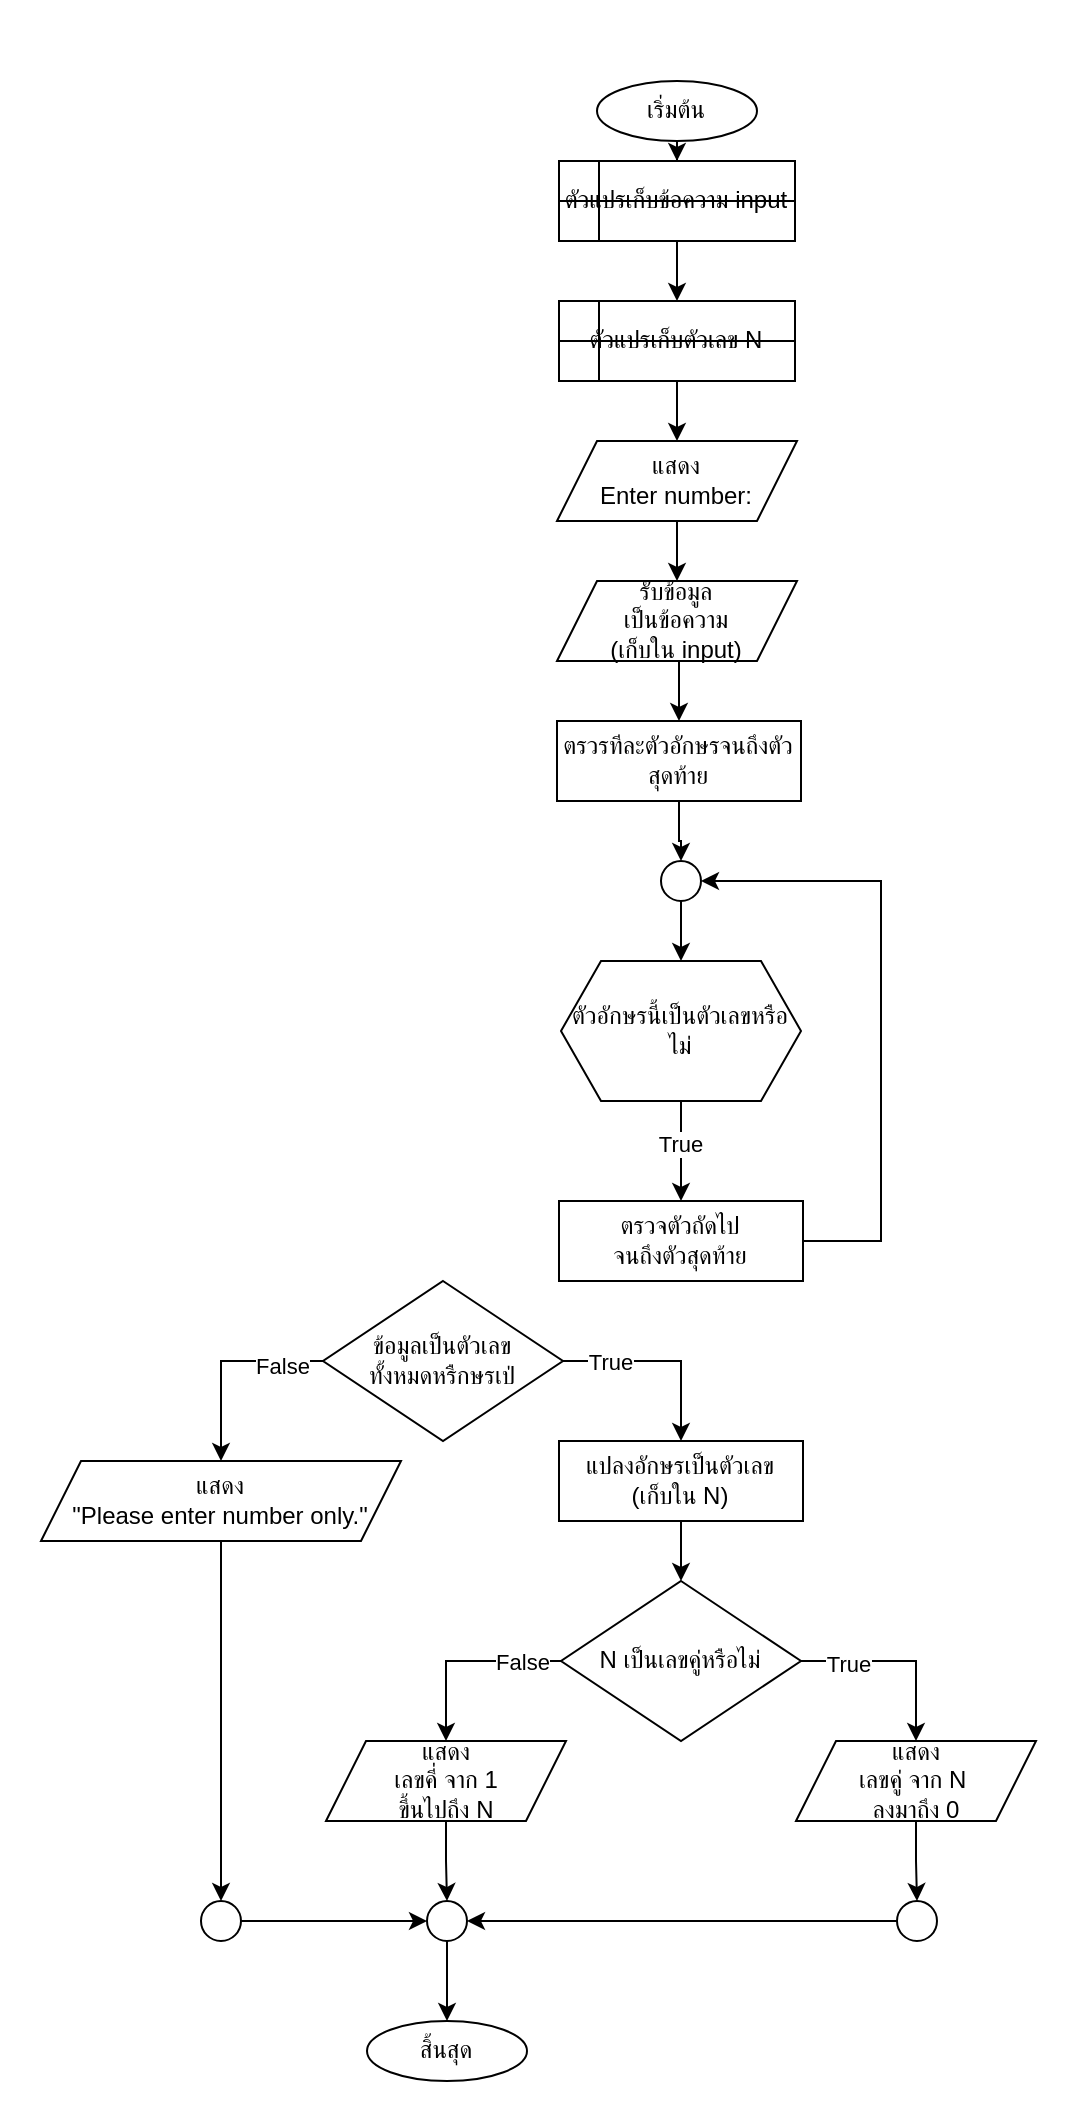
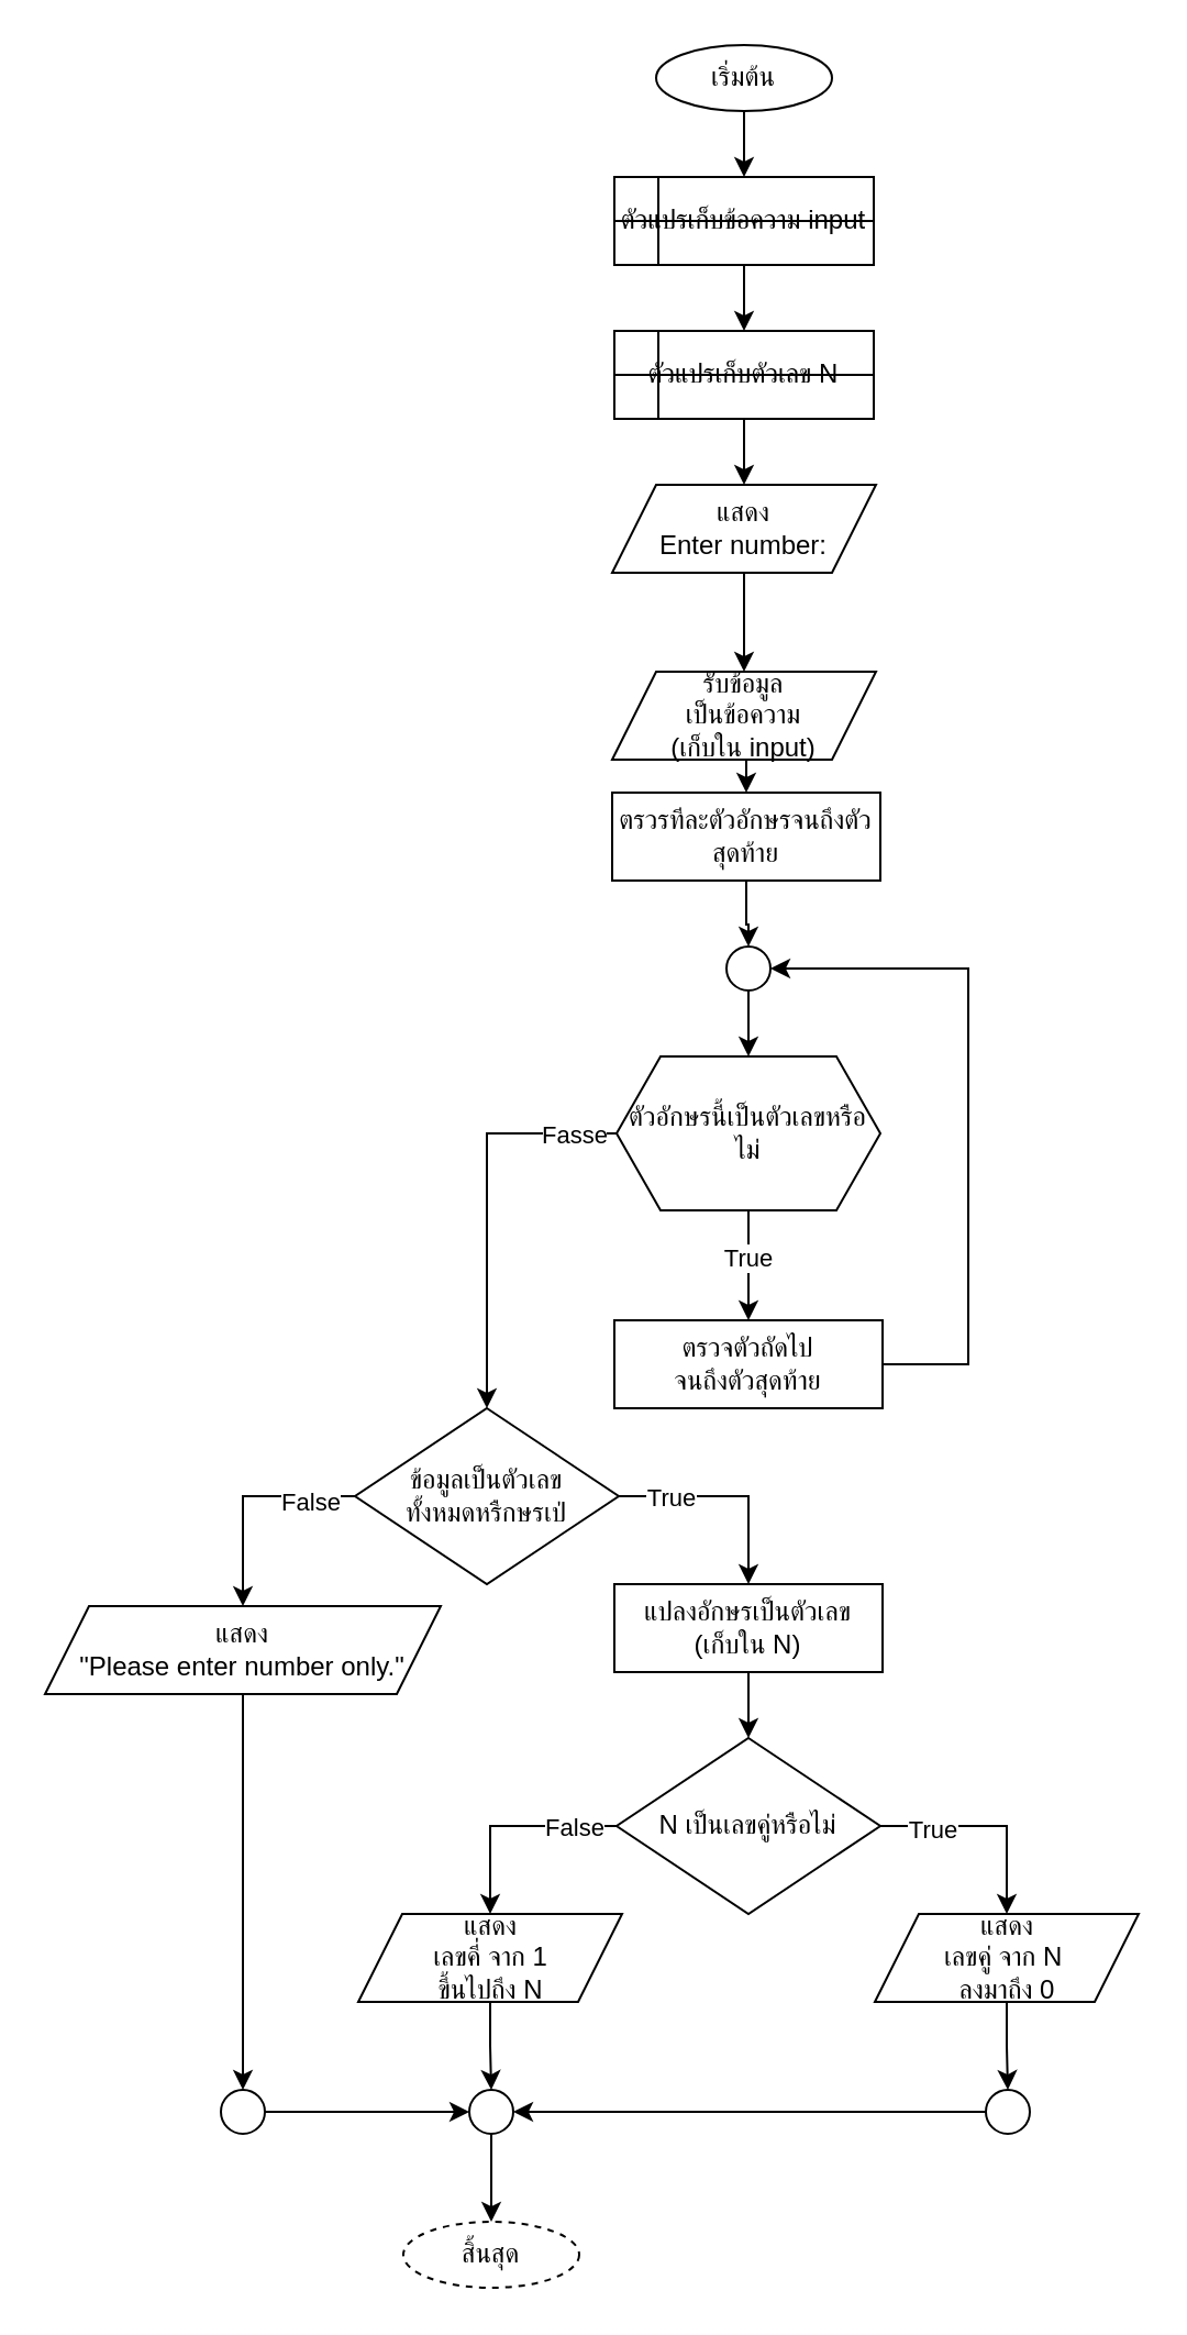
- <mxCell id="3" value="เริ่มต้น" style="ellipse;whiteSpace=wrap;html=1;" parent="1" vertex="1"><mxGeometry x="298" y="40" width="80" height="30" as="geometry" /></mxCell>
+ <mxCell id="3" value="เริ่มต้น" style="ellipse;whiteSpace=wrap;html=1;" parent="1" vertex="1"><mxGeometry x="298" y="20" width="80" height="30" as="geometry" /></mxCell>
- <mxCell id="12" value="รับข้อมูล&lt;div&gt;เป็นข้อความ&lt;/div&gt;&lt;div&gt;(เก็บใน input)&lt;/div&gt;" style="shape=parallelogram;perimeter=parallelogramPerimeter;whiteSpace=wrap;html=1;fixedSize=1;" parent="1" vertex="1"><mxGeometry x="278" y="290" width="120" height="40" as="geometry" /></mxCell>
+ <mxCell id="12" value="รับข้อมูล&lt;div&gt;เป็นข้อความ&lt;/div&gt;&lt;div&gt;(เก็บใน input)&lt;/div&gt;" style="shape=parallelogram;perimeter=parallelogramPerimeter;whiteSpace=wrap;html=1;fixedSize=1;" parent="1" vertex="1"><mxGeometry x="278" y="305" width="120" height="40" as="geometry" /></mxCell>
+ <mxCell id="22" style="edgeStyle=orthogonalEdgeStyle;rounded=0;orthogonalLoop=1;jettySize=auto;html=1;exitX=0;exitY=0.5;exitDx=0;exitDy=0;entryX=0.5;entryY=0;entryDx=0;entryDy=0;" parent="1" source="24" target="19" edge="1"><mxGeometry relative="1" as="geometry"><mxPoint x="361" y="595" as="sourcePoint" /></mxGeometry></mxCell>
+ <mxCell id="23" value="Fasse" style="edgeLabel;html=1;align=center;verticalAlign=middle;resizable=0;points=[];" parent="22" vertex="1" connectable="0"><mxGeometry x="-0.509" y="-2" relative="1" as="geometry"><mxPoint x="25" y="2" as="offset" /></mxGeometry></mxCell>
- <mxCell id="4" value="สิ้นสุด" style="ellipse;whiteSpace=wrap;html=1;" parent="1" vertex="1"><mxGeometry x="183" y="1010" width="80" height="30" as="geometry" /></mxCell>
+ <mxCell id="4" value="สิ้นสุด" style="ellipse;whiteSpace=wrap;html=1;dashed=1;" parent="1" vertex="1"><mxGeometry x="183" y="1010" width="80" height="30" as="geometry" /></mxCell>
